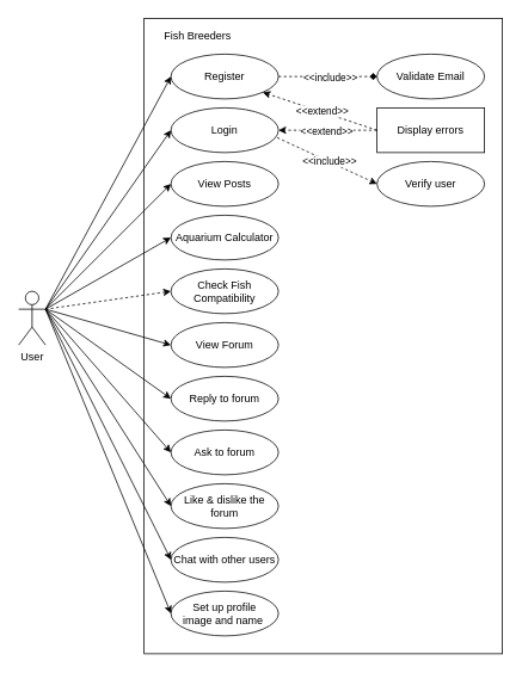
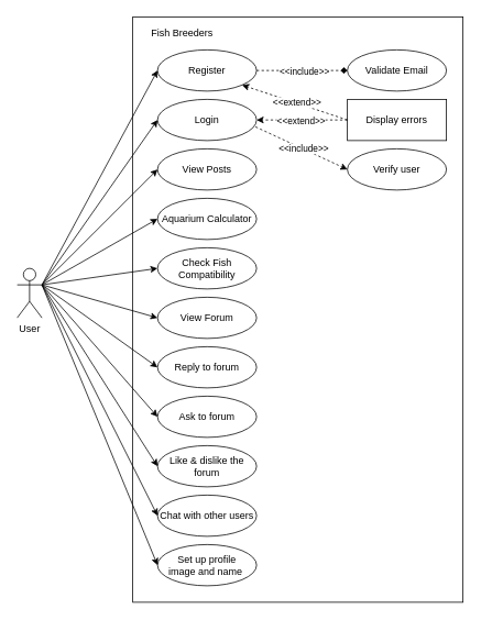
- <mxCell id="6" style="edgeStyle=none;rounded=0;orthogonalLoop=1;jettySize=auto;html=1;exitX=1;exitY=0.333;exitDx=0;exitDy=0;exitPerimeter=0;entryX=0;entryY=0.5;entryDx=0;entryDy=0;dashed=1;" parent="1" source="14" target="18" edge="1"><mxGeometry relative="1" as="geometry" /></mxCell>
+ <mxCell id="6" style="edgeStyle=none;rounded=0;orthogonalLoop=1;jettySize=auto;html=1;exitX=1;exitY=0.333;exitDx=0;exitDy=0;exitPerimeter=0;entryX=0;entryY=0.5;entryDx=0;entryDy=0;" parent="1" source="14" target="18" edge="1"><mxGeometry relative="1" as="geometry" /></mxCell>
